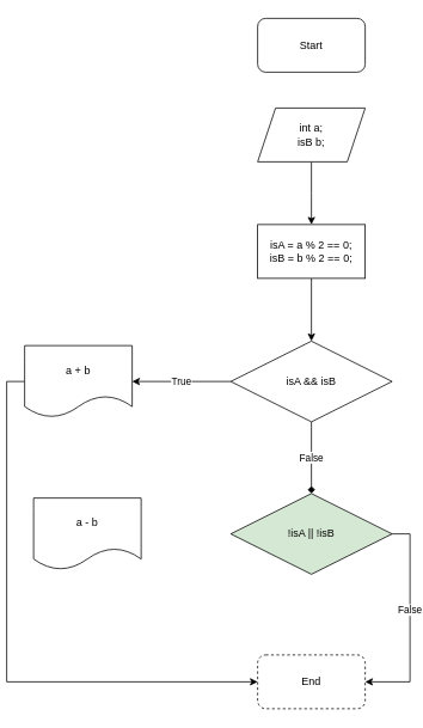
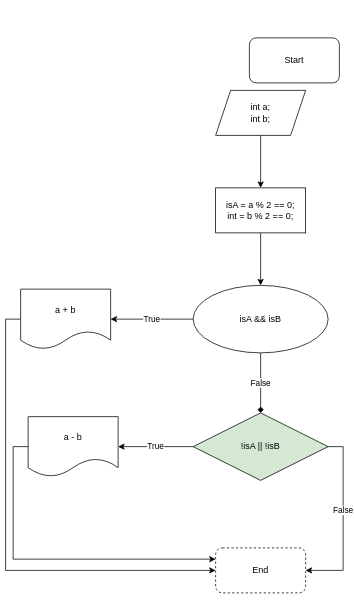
- <mxCell id="2" value="Start" style="rounded=1;whiteSpace=wrap;html=1;" parent="1" vertex="1"><mxGeometry x="280" y="20" width="120" height="60" as="geometry" /></mxCell>
+ <mxCell id="2" value="Start" style="rounded=1;whiteSpace=wrap;html=1;" parent="1" vertex="1"><mxGeometry x="325" y="50" width="120" height="60" as="geometry" /></mxCell>
- <mxCell id="4" value="int a;&lt;div&gt;isB b;&lt;/div&gt;" style="shape=parallelogram;perimeter=parallelogramPerimeter;whiteSpace=wrap;html=1;fixedSize=1;" parent="1" vertex="1"><mxGeometry x="280" y="120" width="120" height="60" as="geometry" /></mxCell>
+ <mxCell id="4" value="int a;&lt;div&gt;int b;&lt;/div&gt;" style="shape=parallelogram;perimeter=parallelogramPerimeter;whiteSpace=wrap;html=1;fixedSize=1;" parent="1" vertex="1"><mxGeometry x="280" y="120" width="120" height="60" as="geometry" /></mxCell>
- <mxCell id="6" value="isA = a % 2 == 0;&lt;div&gt;isB = b % 2 == 0;&lt;/div&gt;" style="rounded=0;whiteSpace=wrap;html=1;" parent="1" vertex="1"><mxGeometry x="280" y="250" width="120" height="60" as="geometry" /></mxCell>
+ <mxCell id="6" value="isA = a % 2 == 0;&lt;div&gt;int = b % 2 == 0;&lt;/div&gt;" style="rounded=0;whiteSpace=wrap;html=1;" parent="1" vertex="1"><mxGeometry x="280" y="250" width="120" height="60" as="geometry" /></mxCell>
- <mxCell id="9" value="isA &amp;amp;&amp;amp; isB" style="rhombus;whiteSpace=wrap;html=1;rounded=0;" parent="1" vertex="1"><mxGeometry x="250" y="380" width="180" height="90" as="geometry" /></mxCell>
+ <mxCell id="9" value="isA &amp;amp;&amp;amp; isB" style="ellipse;whiteSpace=wrap;html=1;" parent="1" vertex="1"><mxGeometry x="250" y="380" width="180" height="90" as="geometry" /></mxCell>
+ <mxCell id="15" style="edgeStyle=orthogonalEdgeStyle;rounded=0;orthogonalLoop=1;jettySize=auto;html=1;exitX=0;exitY=0.5;exitDx=0;exitDy=0;entryX=0;entryY=0.25;entryDx=0;entryDy=0;" parent="1" source="16" target="17" edge="1"><mxGeometry relative="1" as="geometry" /></mxCell>
+ <mxCell id="12" value="True" style="edgeStyle=orthogonalEdgeStyle;rounded=0;orthogonalLoop=1;jettySize=auto;html=1;" parent="1" source="14" target="16" edge="1"><mxGeometry relative="1" as="geometry" /></mxCell>
